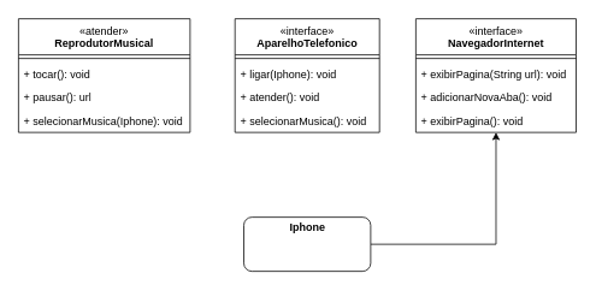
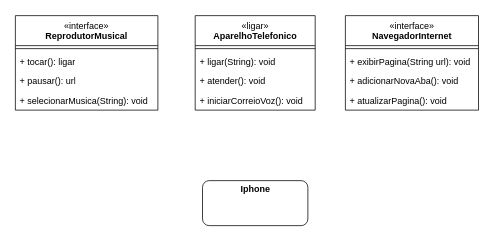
- <mxCell id="7" value="&lt;div&gt;&lt;span style=&quot;font-weight: 400;&quot;&gt;«atender»&lt;/span&gt;&lt;br&gt;&lt;/div&gt;&lt;b style=&quot;border-color: var(--border-color);&quot;&gt;ReprodutorMusical&lt;/b&gt;" style="swimlane;fontStyle=1;align=center;verticalAlign=top;childLayout=stackLayout;horizontal=1;startSize=40;horizontalStack=0;resizeParent=1;resizeParentMax=0;resizeLast=0;collapsible=1;marginBottom=0;whiteSpace=wrap;html=1;" vertex="1" parent="1"><mxGeometry x="20" y="20" width="190" height="126" as="geometry"><mxRectangle x="105" y="360" width="60" height="30" as="alternateBounds" /></mxGeometry></mxCell>
+ <mxCell id="7" value="&lt;div&gt;&lt;span style=&quot;font-weight: 400;&quot;&gt;«interface»&lt;/span&gt;&lt;br&gt;&lt;/div&gt;&lt;b style=&quot;border-color: var(--border-color);&quot;&gt;ReprodutorMusical&lt;/b&gt;" style="swimlane;fontStyle=1;align=center;verticalAlign=top;childLayout=stackLayout;horizontal=1;startSize=40;horizontalStack=0;resizeParent=1;resizeParentMax=0;resizeLast=0;collapsible=1;marginBottom=0;whiteSpace=wrap;html=1;" vertex="1" parent="1"><mxGeometry x="20" y="20" width="190" height="126" as="geometry"><mxRectangle x="105" y="360" width="60" height="30" as="alternateBounds" /></mxGeometry></mxCell>
- <mxCell id="12" value="&lt;div&gt;&lt;span style=&quot;font-weight: 400;&quot;&gt;«interface»&lt;/span&gt;&lt;br&gt;&lt;/div&gt;&lt;b style=&quot;border-color: var(--border-color);&quot;&gt;AparelhoTelefonico&lt;/b&gt;" style="swimlane;fontStyle=1;align=center;verticalAlign=top;childLayout=stackLayout;horizontal=1;startSize=40;horizontalStack=0;resizeParent=1;resizeParentMax=0;resizeLast=0;collapsible=1;marginBottom=0;whiteSpace=wrap;html=1;" vertex="1" parent="1"><mxGeometry x="259.75" y="20" width="160" height="126" as="geometry" /></mxCell>
+ <mxCell id="12" value="&lt;div&gt;&lt;span style=&quot;font-weight: 400;&quot;&gt;«ligar»&lt;/span&gt;&lt;br&gt;&lt;/div&gt;&lt;b style=&quot;border-color: var(--border-color);&quot;&gt;AparelhoTelefonico&lt;/b&gt;" style="swimlane;fontStyle=1;align=center;verticalAlign=top;childLayout=stackLayout;horizontal=1;startSize=40;horizontalStack=0;resizeParent=1;resizeParentMax=0;resizeLast=0;collapsible=1;marginBottom=0;whiteSpace=wrap;html=1;" vertex="1" parent="1"><mxGeometry x="259.75" y="20" width="160" height="126" as="geometry" /></mxCell>
- <mxCell id="9" value="+ tocar(): void" style="text;strokeColor=none;fillColor=none;align=left;verticalAlign=top;spacingLeft=4;spacingRight=4;overflow=hidden;rotatable=0;points=[[0,0.5],[1,0.5]];portConstraint=eastwest;whiteSpace=wrap;html=1;" vertex="1" parent="7"><mxGeometry y="48" width="190" height="26" as="geometry" /></mxCell>
+ <mxCell id="9" value="+ tocar(): ligar" style="text;strokeColor=none;fillColor=none;align=left;verticalAlign=top;spacingLeft=4;spacingRight=4;overflow=hidden;rotatable=0;points=[[0,0.5],[1,0.5]];portConstraint=eastwest;whiteSpace=wrap;html=1;" vertex="1" parent="7"><mxGeometry y="48" width="190" height="26" as="geometry" /></mxCell>
- <mxCell id="14" value="+ ligar(Iphone): void" style="text;strokeColor=none;fillColor=none;align=left;verticalAlign=top;spacingLeft=4;spacingRight=4;overflow=hidden;rotatable=0;points=[[0,0.5],[1,0.5]];portConstraint=eastwest;whiteSpace=wrap;html=1;" vertex="1" parent="12"><mxGeometry y="48" width="160" height="26" as="geometry" /></mxCell>
+ <mxCell id="14" value="+ ligar(String): void" style="text;strokeColor=none;fillColor=none;align=left;verticalAlign=top;spacingLeft=4;spacingRight=4;overflow=hidden;rotatable=0;points=[[0,0.5],[1,0.5]];portConstraint=eastwest;whiteSpace=wrap;html=1;" vertex="1" parent="12"><mxGeometry y="48" width="160" height="26" as="geometry" /></mxCell>
- <mxCell id="6" value="+ exibirPagina(): void" style="text;strokeColor=none;fillColor=none;align=left;verticalAlign=top;spacingLeft=4;spacingRight=4;overflow=hidden;rotatable=0;points=[[0,0.5],[1,0.5]];portConstraint=eastwest;whiteSpace=wrap;html=1;" vertex="1" parent="2"><mxGeometry y="100" width="177.5" height="26" as="geometry" /></mxCell>
+ <mxCell id="6" value="+ atualizarPagina(): void" style="text;strokeColor=none;fillColor=none;align=left;verticalAlign=top;spacingLeft=4;spacingRight=4;overflow=hidden;rotatable=0;points=[[0,0.5],[1,0.5]];portConstraint=eastwest;whiteSpace=wrap;html=1;" vertex="1" parent="2"><mxGeometry y="100" width="177.5" height="26" as="geometry" /></mxCell>
- <mxCell id="11" value="+ selecionarMusica(Iphone): void" style="text;strokeColor=none;fillColor=none;align=left;verticalAlign=top;spacingLeft=4;spacingRight=4;overflow=hidden;rotatable=0;points=[[0,0.5],[1,0.5]];portConstraint=eastwest;whiteSpace=wrap;html=1;" vertex="1" parent="7"><mxGeometry y="100" width="190" height="26" as="geometry" /></mxCell>
+ <mxCell id="11" value="+ selecionarMusica(String): void" style="text;strokeColor=none;fillColor=none;align=left;verticalAlign=top;spacingLeft=4;spacingRight=4;overflow=hidden;rotatable=0;points=[[0,0.5],[1,0.5]];portConstraint=eastwest;whiteSpace=wrap;html=1;" vertex="1" parent="7"><mxGeometry y="100" width="190" height="26" as="geometry" /></mxCell>
- <mxCell id="16" value="+ selecionarMusica(): void" style="text;strokeColor=none;fillColor=none;align=left;verticalAlign=top;spacingLeft=4;spacingRight=4;overflow=hidden;rotatable=0;points=[[0,0.5],[1,0.5]];portConstraint=eastwest;whiteSpace=wrap;html=1;" vertex="1" parent="12"><mxGeometry y="100" width="160" height="26" as="geometry" /></mxCell>
+ <mxCell id="16" value="+ iniciarCorreioVoz(): void" style="text;strokeColor=none;fillColor=none;align=left;verticalAlign=top;spacingLeft=4;spacingRight=4;overflow=hidden;rotatable=0;points=[[0,0.5],[1,0.5]];portConstraint=eastwest;whiteSpace=wrap;html=1;" vertex="1" parent="12"><mxGeometry y="100" width="160" height="26" as="geometry" /></mxCell>
- <mxCell id="17" style="edgeStyle=orthogonalEdgeStyle;rounded=0;orthogonalLoop=1;jettySize=auto;html=1;exitX=1;exitY=0.5;exitDx=0;exitDy=0;" edge="1" parent="1" source="18" target="2"><mxGeometry relative="1" as="geometry" /></mxCell>
